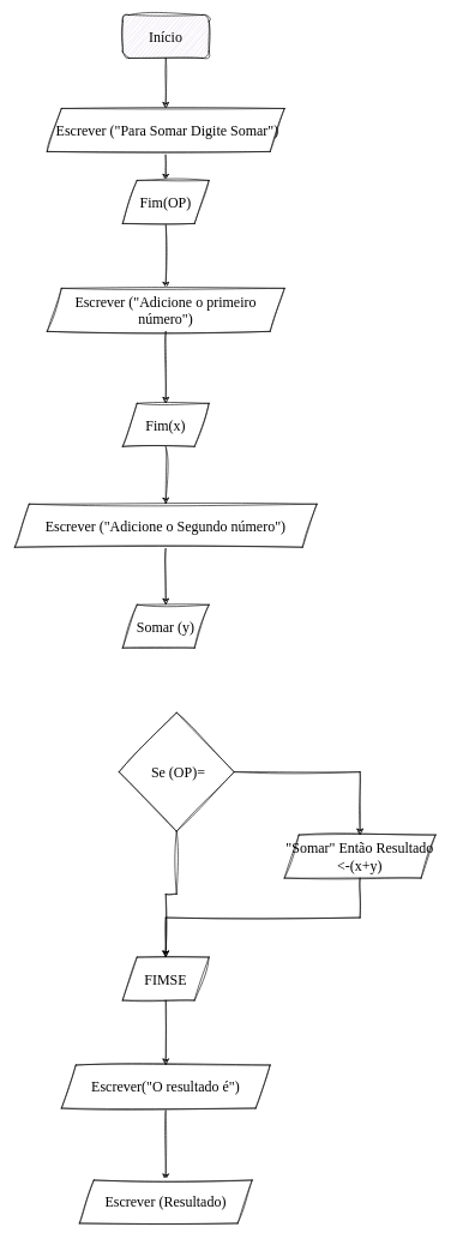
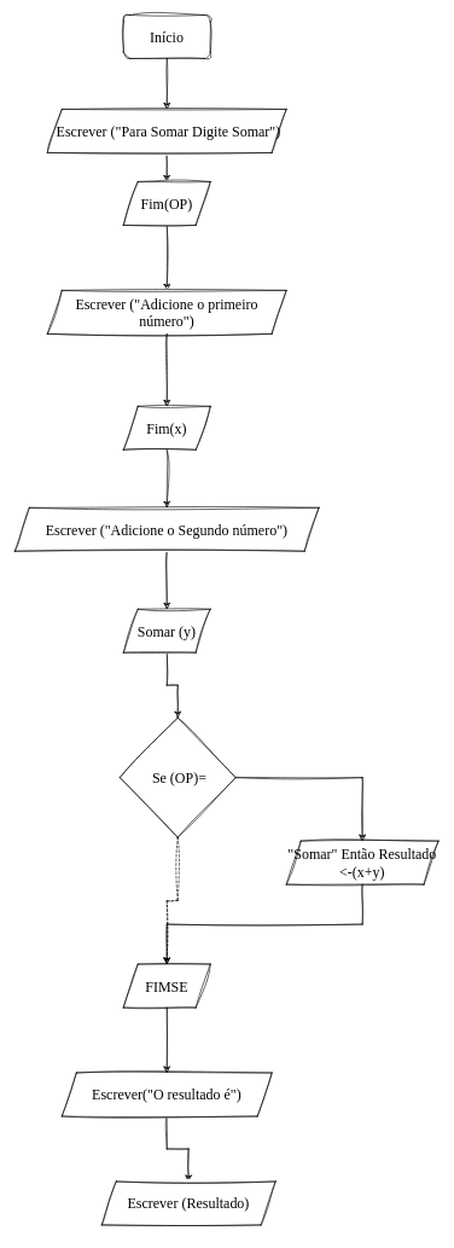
- <mxCell id="2" value="Início" style="rounded=1;whiteSpace=wrap;html=1;sketch=1;hachureGap=4;jiggle=2;curveFitting=1;fontFamily=Architects Daughter;fontSource=https%3A%2F%2Ffonts.googleapis.com%2Fcss%3Ffamily%3DArchitects%2BDaughter;fontSize=20;fillColor=#e1d5e7;" vertex="1" parent="1"><mxGeometry x="170" y="20" width="120" height="60" as="geometry" /></mxCell>
+ <mxCell id="2" value="Início" style="rounded=1;whiteSpace=wrap;html=1;sketch=1;hachureGap=4;jiggle=2;curveFitting=1;fontFamily=Architects Daughter;fontSource=https%3A%2F%2Ffonts.googleapis.com%2Fcss%3Ffamily%3DArchitects%2BDaughter;fontSize=20;" vertex="1" parent="1"><mxGeometry x="170" y="20" width="120" height="60" as="geometry" /></mxCell>
+ <mxCell id="14" style="edgeStyle=orthogonalEdgeStyle;rounded=0;sketch=1;hachureGap=4;jiggle=2;curveFitting=1;orthogonalLoop=1;jettySize=auto;html=1;exitX=0.5;exitY=1;exitDx=0;exitDy=0;entryX=0.5;entryY=0;entryDx=0;entryDy=0;fontFamily=Architects Daughter;fontSource=https%3A%2F%2Ffonts.googleapis.com%2Fcss%3Ffamily%3DArchitects%2BDaughter;fontSize=16;" edge="1" parent="1" source="15" target="18"><mxGeometry relative="1" as="geometry" /></mxCell>
- <mxCell id="17" style="edgeStyle=orthogonalEdgeStyle;rounded=0;sketch=1;hachureGap=4;jiggle=2;curveFitting=1;orthogonalLoop=1;jettySize=auto;html=1;exitX=0.5;exitY=1;exitDx=0;exitDy=0;fontFamily=Architects Daughter;fontSource=https%3A%2F%2Ffonts.googleapis.com%2Fcss%3Ffamily%3DArchitects%2BDaughter;fontSize=16;entryX=0.5;entryY=0;entryDx=0;entryDy=0;" edge="1" parent="1" source="18" target="22"><mxGeometry relative="1" as="geometry"><mxPoint x="230" y="1320" as="targetPoint" /></mxGeometry></mxCell>
+ <mxCell id="17" style="edgeStyle=orthogonalEdgeStyle;rounded=0;sketch=1;hachureGap=4;jiggle=2;curveFitting=1;orthogonalLoop=1;jettySize=auto;html=1;exitX=0.5;exitY=1;exitDx=0;exitDy=0;fontFamily=Architects Daughter;fontSource=https%3A%2F%2Ffonts.googleapis.com%2Fcss%3Ffamily%3DArchitects%2BDaughter;fontSize=16;entryX=0.5;entryY=0;entryDx=0;entryDy=0;dashed=1;" edge="1" parent="1" source="18" target="22"><mxGeometry relative="1" as="geometry"><mxPoint x="230" y="1320" as="targetPoint" /></mxGeometry></mxCell>
- <mxCell id="25" value="Escrever (Resultado)" style="shape=parallelogram;perimeter=parallelogramPerimeter;whiteSpace=wrap;html=1;fixedSize=1;sketch=1;hachureGap=4;jiggle=2;curveFitting=1;fontFamily=Architects Daughter;fontSource=https%3A%2F%2Ffonts.googleapis.com%2Fcss%3Ffamily%3DArchitects%2BDaughter;fontSize=20;" vertex="1" parent="1"><mxGeometry x="110" y="1640" width="240" height="60" as="geometry" /></mxCell>
+ <mxCell id="25" value="Escrever (Resultado)" style="shape=parallelogram;perimeter=parallelogramPerimeter;whiteSpace=wrap;html=1;fixedSize=1;sketch=1;hachureGap=4;jiggle=2;curveFitting=1;fontFamily=Architects Daughter;fontSource=https%3A%2F%2Ffonts.googleapis.com%2Fcss%3Ffamily%3DArchitects%2BDaughter;fontSize=20;" vertex="1" parent="1"><mxGeometry x="140" y="1630" width="240" height="60" as="geometry" /></mxCell>
